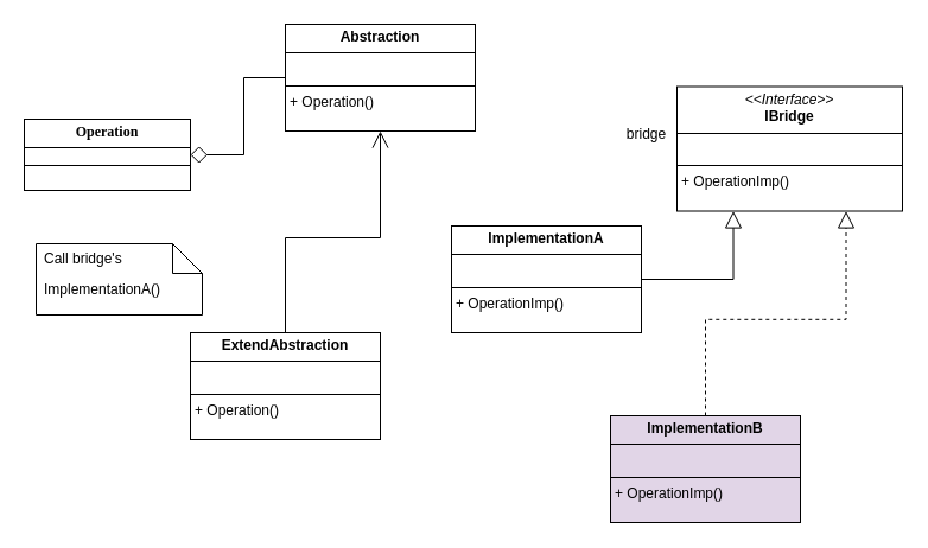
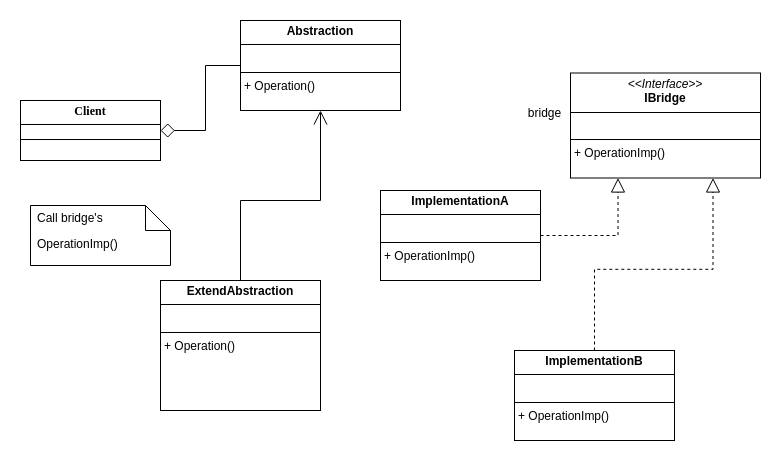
- <mxCell id="3" value="&lt;p style=&quot;margin:0px;margin-top:4px;text-align:center;&quot;&gt;&lt;b&gt;&lt;font face=&quot;Verdana&quot; style=&quot;font-size: 12px;&quot;&gt;Operation&lt;/font&gt;&lt;/b&gt;&lt;/p&gt;&lt;hr size=&quot;1&quot; style=&quot;border-style:solid;&quot;&gt;&lt;div style=&quot;height:2px;&quot;&gt;&lt;/div&gt;&lt;hr size=&quot;1&quot; style=&quot;border-style:solid;&quot;&gt;&lt;div style=&quot;height:2px;&quot;&gt;&lt;/div&gt;" style="verticalAlign=top;align=left;overflow=fill;html=1;whiteSpace=wrap;" parent="1" vertex="1"><mxGeometry x="20" y="100" width="140" height="60" as="geometry" /></mxCell>
+ <mxCell id="3" value="&lt;p style=&quot;margin:0px;margin-top:4px;text-align:center;&quot;&gt;&lt;b&gt;&lt;font face=&quot;Verdana&quot; style=&quot;font-size: 12px;&quot;&gt;Client&lt;/font&gt;&lt;/b&gt;&lt;/p&gt;&lt;hr size=&quot;1&quot; style=&quot;border-style:solid;&quot;&gt;&lt;div style=&quot;height:2px;&quot;&gt;&lt;/div&gt;&lt;hr size=&quot;1&quot; style=&quot;border-style:solid;&quot;&gt;&lt;div style=&quot;height:2px;&quot;&gt;&lt;/div&gt;" style="verticalAlign=top;align=left;overflow=fill;html=1;whiteSpace=wrap;" parent="1" vertex="1"><mxGeometry x="20" y="100" width="140" height="60" as="geometry" /></mxCell>
- <mxCell id="7" style="edgeStyle=orthogonalEdgeStyle;rounded=0;orthogonalLoop=1;jettySize=auto;html=1;entryX=0.25;entryY=1;entryDx=0;entryDy=0;dashed=0;endArrow=block;endFill=0;endSize=12;" parent="1" source="8" target="5" edge="1"><mxGeometry relative="1" as="geometry" /></mxCell>
+ <mxCell id="7" style="edgeStyle=orthogonalEdgeStyle;rounded=0;orthogonalLoop=1;jettySize=auto;html=1;entryX=0.25;entryY=1;entryDx=0;entryDy=0;dashed=1;endArrow=block;endFill=0;endSize=12;" parent="1" source="8" target="5" edge="1"><mxGeometry relative="1" as="geometry" /></mxCell>
- <mxCell id="13" value="ImplementationA()" style="shape=note2;boundedLbl=1;whiteSpace=wrap;html=1;size=25;verticalAlign=top;align=left;spacingLeft=5;" vertex="1" parent="1"><mxGeometry x="30" y="205" width="140" height="60" as="geometry" /></mxCell>
+ <mxCell id="13" value="OperationImp()" style="shape=note2;boundedLbl=1;whiteSpace=wrap;html=1;size=25;verticalAlign=top;align=left;spacingLeft=5;" vertex="1" parent="1"><mxGeometry x="30" y="205" width="140" height="60" as="geometry" /></mxCell>
- <mxCell id="12" value="&lt;p style=&quot;margin:0px;margin-top:4px;text-align:center;&quot;&gt;&lt;b&gt;ExtendAbstraction&lt;/b&gt;&lt;/p&gt;&lt;hr size=&quot;1&quot; style=&quot;border-style:solid;&quot;&gt;&lt;p style=&quot;margin:0px;margin-left:4px;&quot;&gt;&lt;br&gt;&lt;/p&gt;&lt;hr size=&quot;1&quot; style=&quot;border-style:solid;&quot;&gt;&lt;p style=&quot;margin:0px;margin-left:4px;&quot;&gt;+ Operation()&lt;/p&gt;" style="verticalAlign=top;align=left;overflow=fill;html=1;whiteSpace=wrap;" parent="1" vertex="1"><mxGeometry x="160" y="280" width="160" height="90" as="geometry" /></mxCell>
+ <mxCell id="12" value="&lt;p style=&quot;margin:0px;margin-top:4px;text-align:center;&quot;&gt;&lt;b&gt;ExtendAbstraction&lt;/b&gt;&lt;/p&gt;&lt;hr size=&quot;1&quot; style=&quot;border-style:solid;&quot;&gt;&lt;p style=&quot;margin:0px;margin-left:4px;&quot;&gt;&lt;br&gt;&lt;/p&gt;&lt;hr size=&quot;1&quot; style=&quot;border-style:solid;&quot;&gt;&lt;p style=&quot;margin:0px;margin-left:4px;&quot;&gt;+ Operation()&lt;/p&gt;" style="verticalAlign=top;align=left;overflow=fill;html=1;whiteSpace=wrap;" parent="1" vertex="1"><mxGeometry x="160" y="280" width="160" height="130" as="geometry" /></mxCell>
- <mxCell id="10" value="&lt;p style=&quot;margin:0px;margin-top:4px;text-align:center;&quot;&gt;&lt;b&gt;ImplementationB&lt;/b&gt;&lt;/p&gt;&lt;hr size=&quot;1&quot; style=&quot;border-style:solid;&quot;&gt;&lt;p style=&quot;margin:0px;margin-left:4px;&quot;&gt;&lt;br&gt;&lt;/p&gt;&lt;hr size=&quot;1&quot; style=&quot;border-style:solid;&quot;&gt;&lt;p style=&quot;margin:0px;margin-left:4px;&quot;&gt;+ OperationImp()&lt;/p&gt;" style="verticalAlign=top;align=left;overflow=fill;html=1;whiteSpace=wrap;fillColor=#e1d5e7;" parent="1" vertex="1"><mxGeometry x="514" y="350" width="160" height="90" as="geometry" /></mxCell>
+ <mxCell id="10" value="&lt;p style=&quot;margin:0px;margin-top:4px;text-align:center;&quot;&gt;&lt;b&gt;ImplementationB&lt;/b&gt;&lt;/p&gt;&lt;hr size=&quot;1&quot; style=&quot;border-style:solid;&quot;&gt;&lt;p style=&quot;margin:0px;margin-left:4px;&quot;&gt;&lt;br&gt;&lt;/p&gt;&lt;hr size=&quot;1&quot; style=&quot;border-style:solid;&quot;&gt;&lt;p style=&quot;margin:0px;margin-left:4px;&quot;&gt;+ OperationImp()&lt;/p&gt;" style="verticalAlign=top;align=left;overflow=fill;html=1;whiteSpace=wrap;" parent="1" vertex="1"><mxGeometry x="514" y="350" width="160" height="90" as="geometry" /></mxCell>
